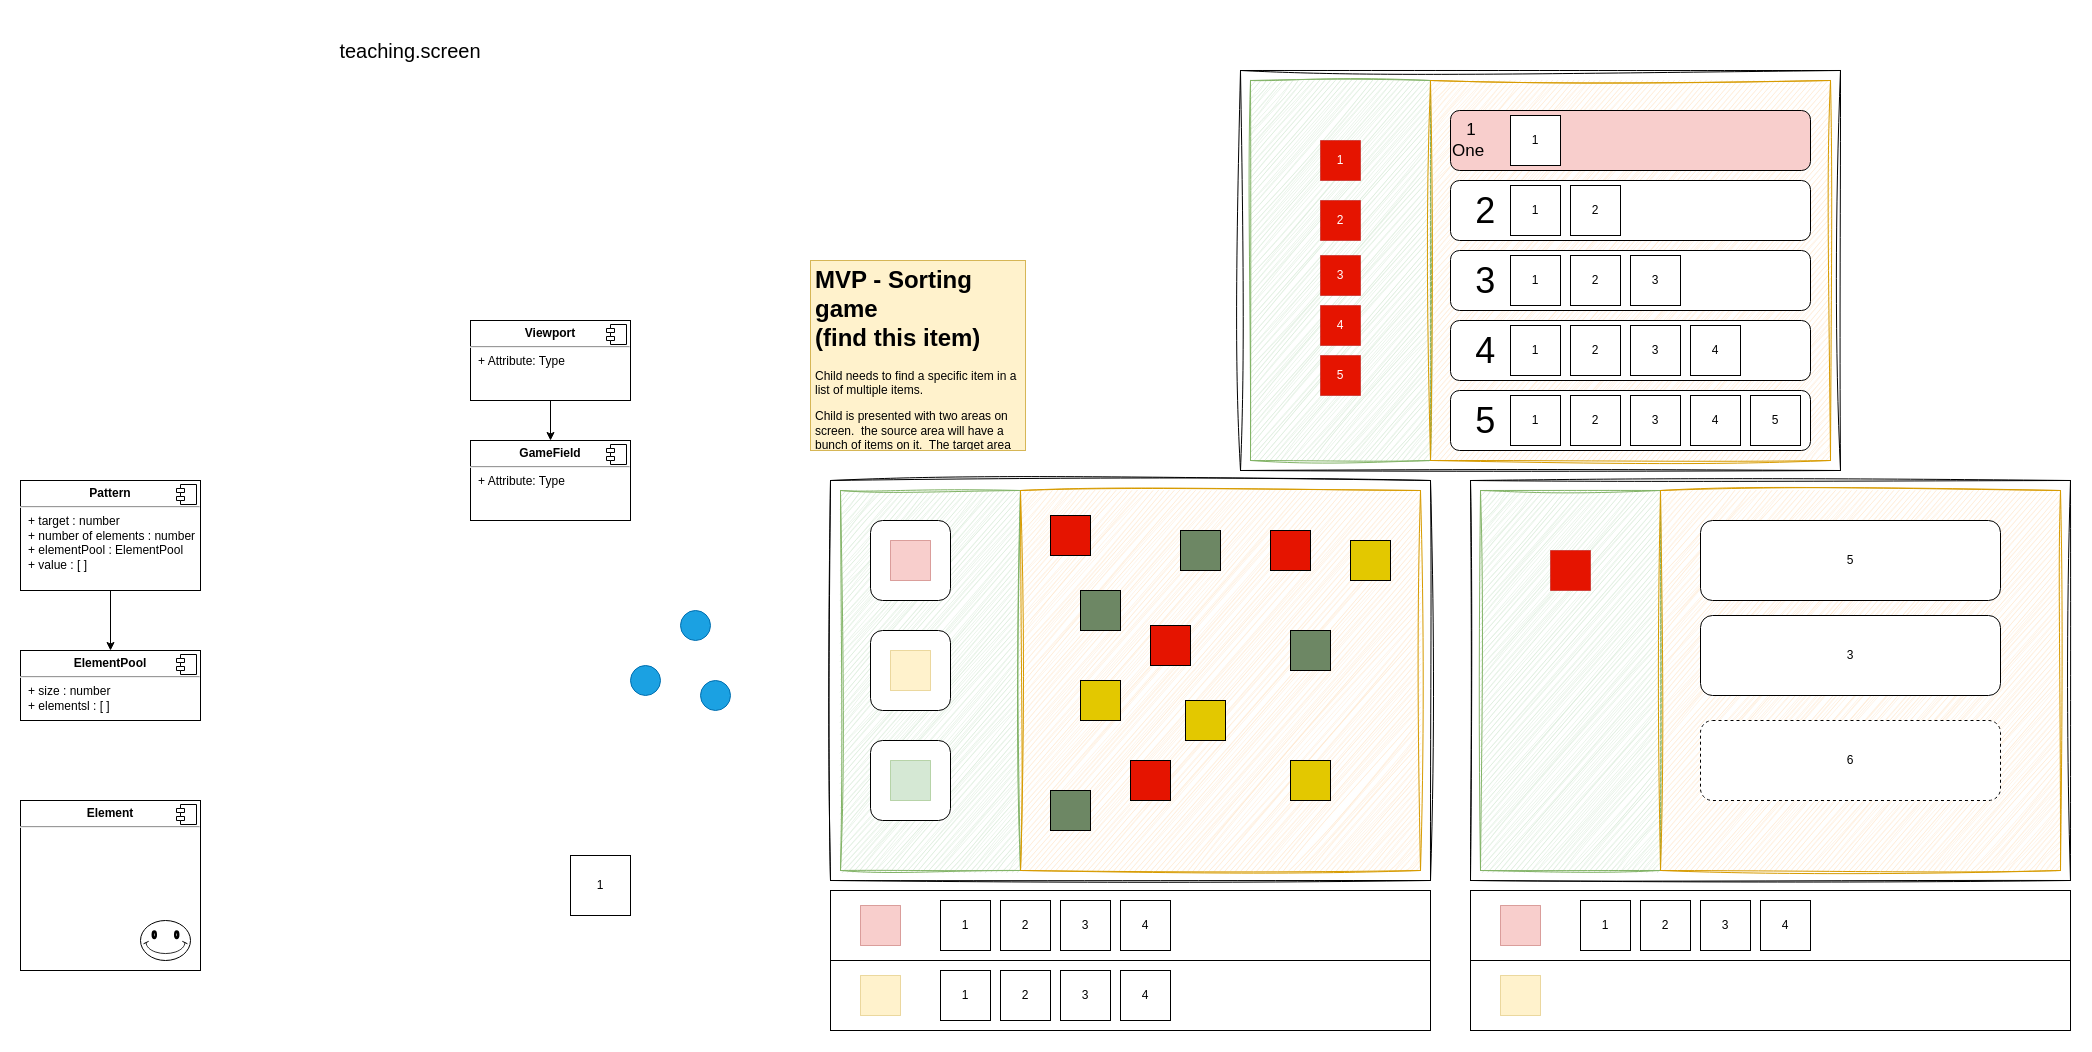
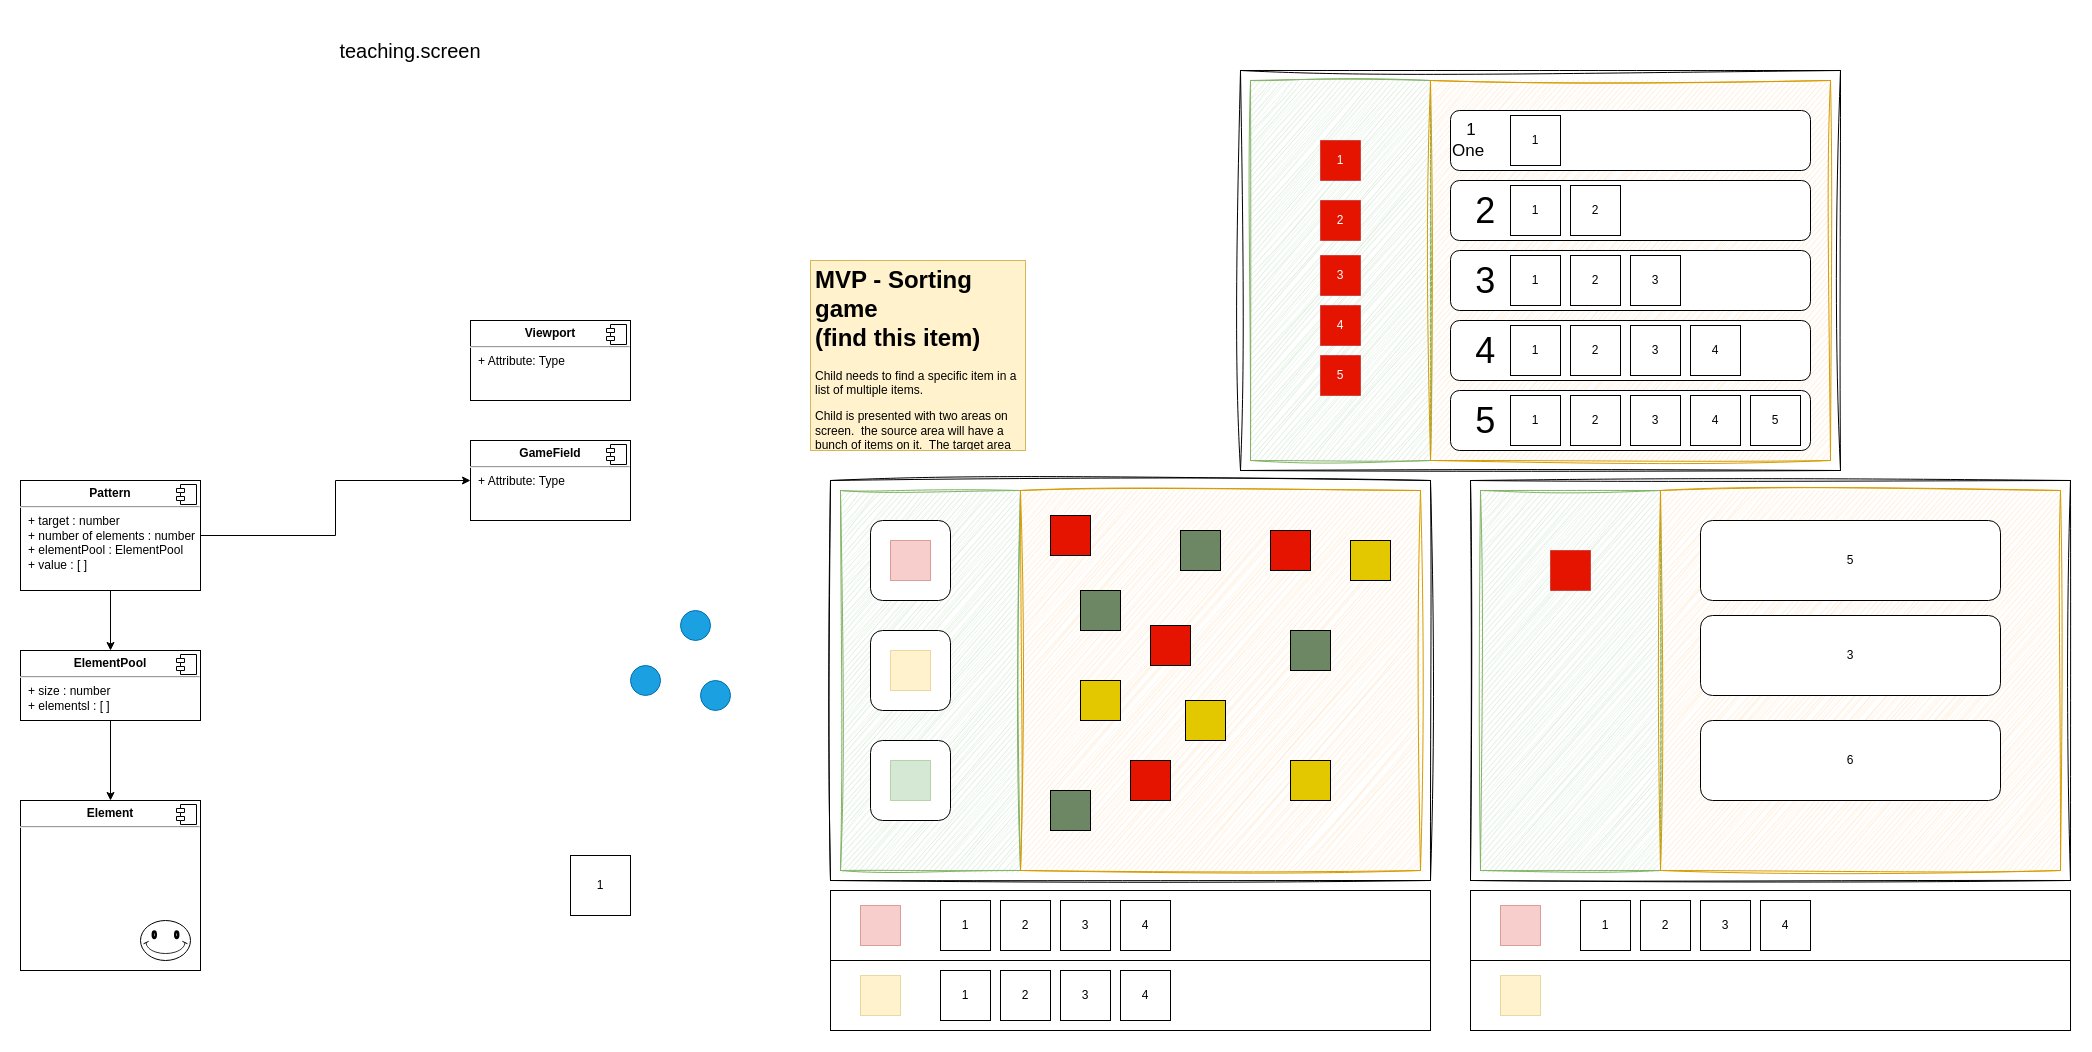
- <mxCell id="73" value="&lt;font style=&quot;font-size: 17px;&quot;&gt;&amp;nbsp;&lt;font style=&quot;font-size: 17px;&quot;&gt;&amp;nbsp; 1&lt;br&gt;One&lt;br&gt;&lt;/font&gt;&lt;/font&gt;" style="rounded=1;whiteSpace=wrap;html=1;align=left;verticalAlign=middle;fillColor=#f8cecc;" vertex="1" parent="1"><mxGeometry x="1450" y="110" width="360" height="60" as="geometry" /></mxCell>
+ <mxCell id="73" value="&lt;font style=&quot;font-size: 17px;&quot;&gt;&amp;nbsp;&lt;font style=&quot;font-size: 17px;&quot;&gt;&amp;nbsp; 1&lt;br&gt;One&lt;br&gt;&lt;/font&gt;&lt;/font&gt;" style="rounded=1;whiteSpace=wrap;html=1;align=left;verticalAlign=middle;" vertex="1" parent="1"><mxGeometry x="1450" y="110" width="360" height="60" as="geometry" /></mxCell>
- <mxCell id="12" value="" style="edgeStyle=orthogonalEdgeStyle;rounded=0;orthogonalLoop=1;jettySize=auto;html=1;" edge="1" parent="1" source="13" target="15"><mxGeometry relative="1" as="geometry" /></mxCell>
+ <mxCell id="3" style="edgeStyle=orthogonalEdgeStyle;rounded=0;orthogonalLoop=1;jettySize=auto;html=1;entryX=0;entryY=0.5;entryDx=0;entryDy=0;" edge="1" parent="1" source="4" target="15"><mxGeometry relative="1" as="geometry" /></mxCell>
+ <mxCell id="6" value="" style="edgeStyle=orthogonalEdgeStyle;rounded=0;orthogonalLoop=1;jettySize=auto;html=1;" edge="1" parent="1" source="7" target="9"><mxGeometry relative="1" as="geometry" /></mxCell>
- <mxCell id="69" value="6" style="rounded=1;whiteSpace=wrap;html=1;dashed=1;" vertex="1" parent="1"><mxGeometry x="1700" y="720" width="300" height="80" as="geometry" /></mxCell>
+ <mxCell id="69" value="6" style="rounded=1;whiteSpace=wrap;html=1;" vertex="1" parent="1"><mxGeometry x="1700" y="720" width="300" height="80" as="geometry" /></mxCell>
